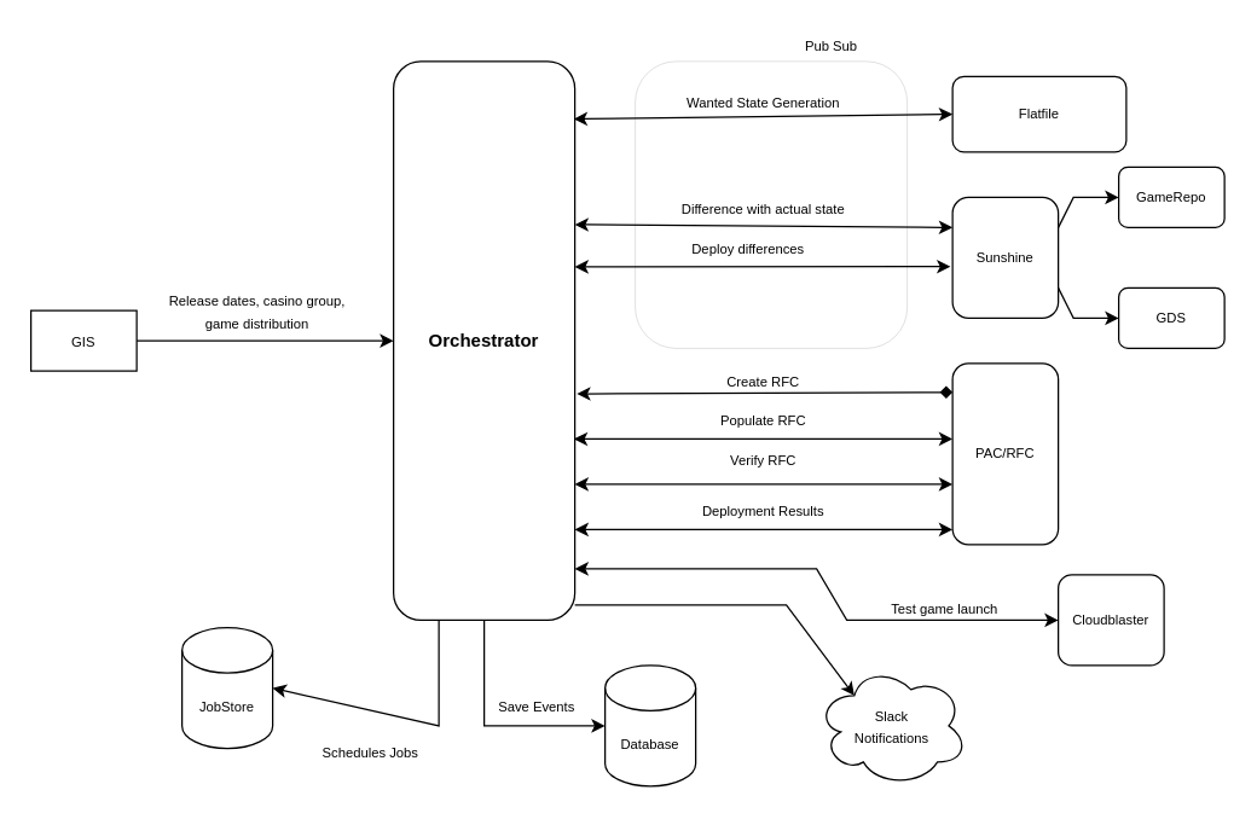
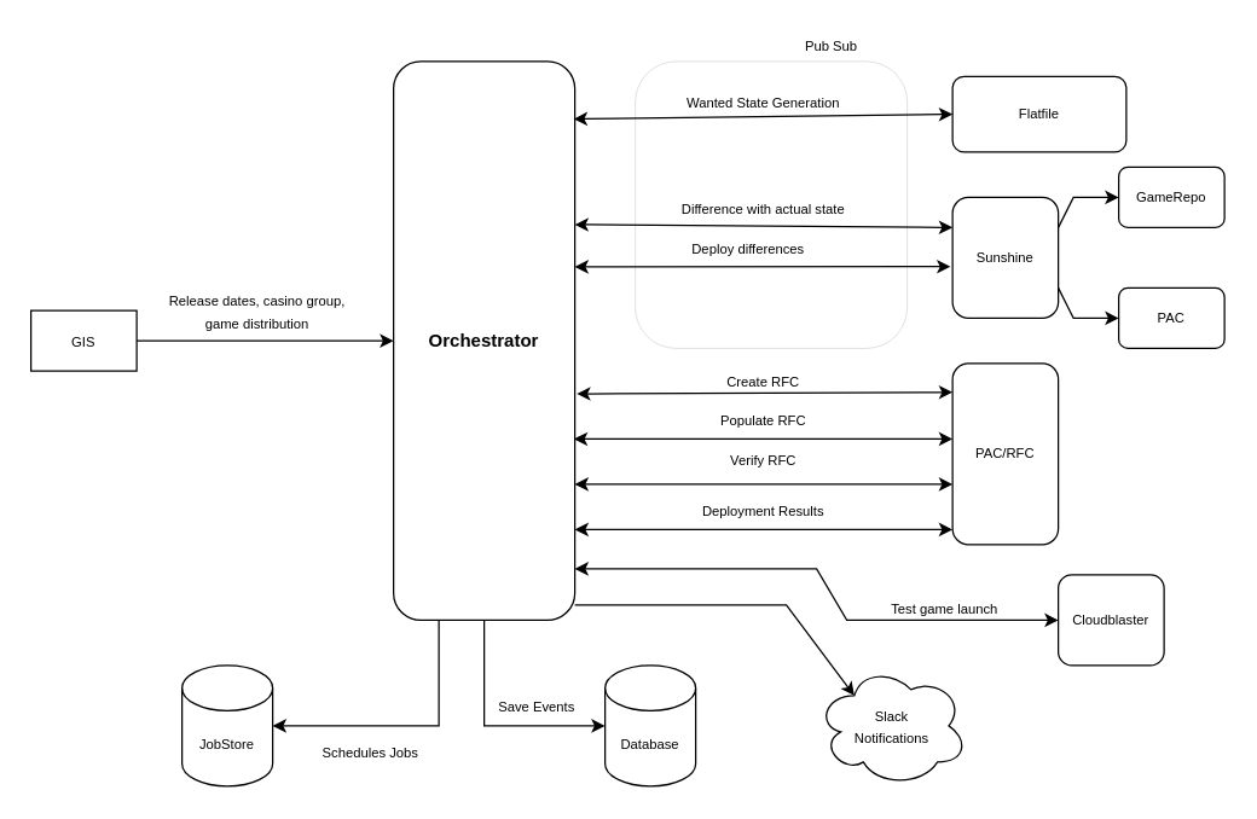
- <mxCell id="25" value="GDS" style="rounded=1;whiteSpace=wrap;html=1;fontSize=9;" parent="1" vertex="1"><mxGeometry x="740" y="190" width="70" height="40" as="geometry" /></mxCell>
+ <mxCell id="25" value="PAC" style="rounded=1;whiteSpace=wrap;html=1;fontSize=9;" parent="1" vertex="1"><mxGeometry x="740" y="190" width="70" height="40" as="geometry" /></mxCell>
- <mxCell id="16" value="" style="endArrow=diamond;startArrow=classic;html=1;rounded=0;fontSize=9;exitX=1.011;exitY=0.595;exitDx=0;exitDy=0;exitPerimeter=0;entryX=0;entryY=0.159;entryDx=0;entryDy=0;entryPerimeter=0;" parent="1" source="4" edge="1" target="9"><mxGeometry width="50" height="50" relative="1" as="geometry"><mxPoint x="350" y="250" as="sourcePoint" /><mxPoint x="630" y="279" as="targetPoint" /></mxGeometry></mxCell>
+ <mxCell id="16" value="" style="endArrow=classic;startArrow=classic;html=1;rounded=0;fontSize=9;exitX=1.011;exitY=0.595;exitDx=0;exitDy=0;exitPerimeter=0;entryX=0;entryY=0.159;entryDx=0;entryDy=0;entryPerimeter=0;" parent="1" source="4" edge="1" target="9"><mxGeometry width="50" height="50" relative="1" as="geometry"><mxPoint x="350" y="250" as="sourcePoint" /><mxPoint x="630" y="279" as="targetPoint" /></mxGeometry></mxCell>
- <mxCell id="31" value="JobStore" style="shape=cylinder3;whiteSpace=wrap;html=1;boundedLbl=1;backgroundOutline=1;size=15;fontSize=9;" parent="1" vertex="1"><mxGeometry x="120" y="415" width="60" height="80" as="geometry" /></mxCell>
+ <mxCell id="31" value="JobStore" style="shape=cylinder3;whiteSpace=wrap;html=1;boundedLbl=1;backgroundOutline=1;size=15;fontSize=9;" parent="1" vertex="1"><mxGeometry x="120" y="440" width="60" height="80" as="geometry" /></mxCell>
